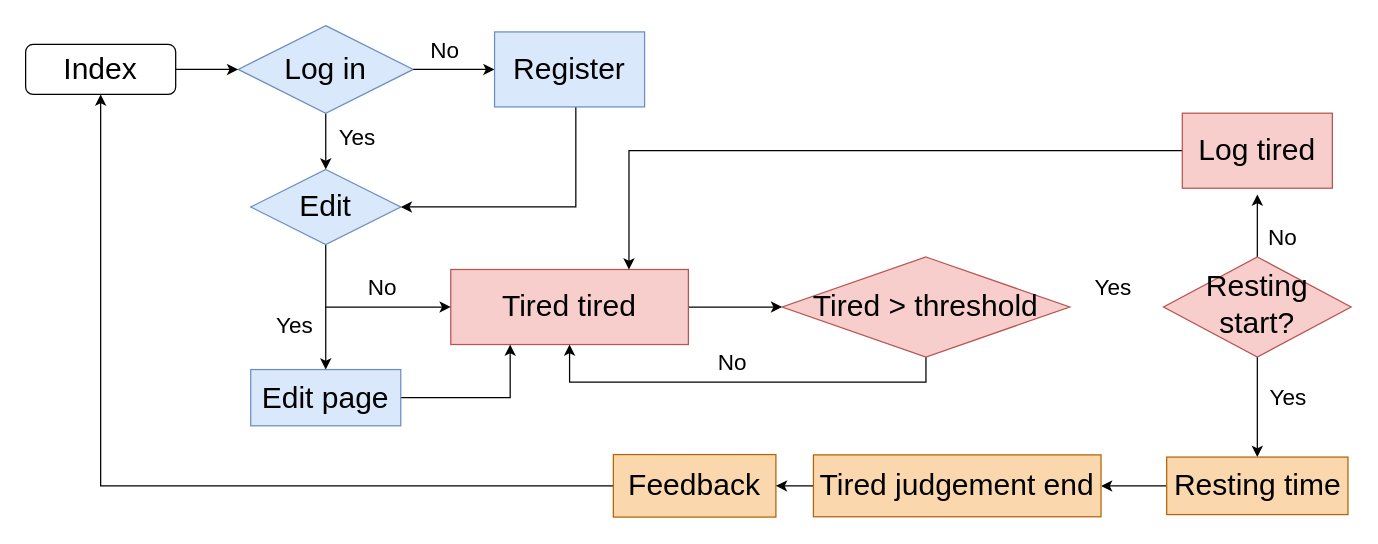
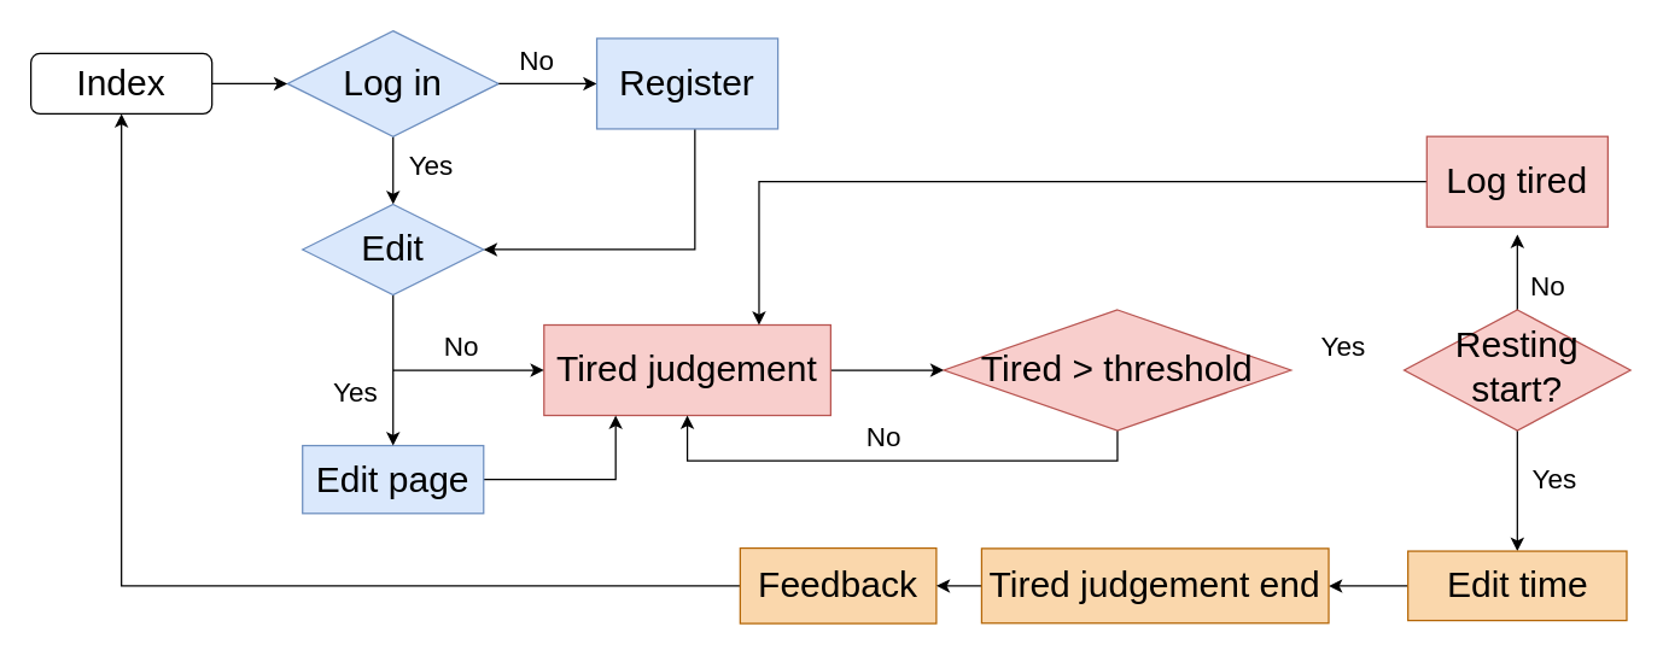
- <mxCell id="13" value="&lt;font style=&quot;font-size: 24px;&quot;&gt;Tired tired&lt;/font&gt;" style="rounded=0;whiteSpace=wrap;html=1;fillColor=#f8cecc;strokeColor=#b85450;" parent="1" vertex="1"><mxGeometry x="360" y="215" width="190" height="60" as="geometry" /></mxCell>
+ <mxCell id="13" value="&lt;font style=&quot;font-size: 24px;&quot;&gt;Tired judgement&lt;/font&gt;" style="rounded=0;whiteSpace=wrap;html=1;fillColor=#f8cecc;strokeColor=#b85450;" parent="1" vertex="1"><mxGeometry x="360" y="215" width="190" height="60" as="geometry" /></mxCell>
- <mxCell id="17" value="&lt;font style=&quot;font-size: 24px;&quot;&gt;Resting time&lt;/font&gt;" style="rounded=0;whiteSpace=wrap;html=1;fillColor=#fad7ac;strokeColor=#b46504;" parent="1" vertex="1"><mxGeometry x="932.5" y="365" width="145" height="46" as="geometry" /></mxCell>
+ <mxCell id="17" value="&lt;font style=&quot;font-size: 24px;&quot;&gt;Edit time&lt;/font&gt;" style="rounded=0;whiteSpace=wrap;html=1;fillColor=#fad7ac;strokeColor=#b46504;" parent="1" vertex="1"><mxGeometry x="932.5" y="365" width="145" height="46" as="geometry" /></mxCell>
